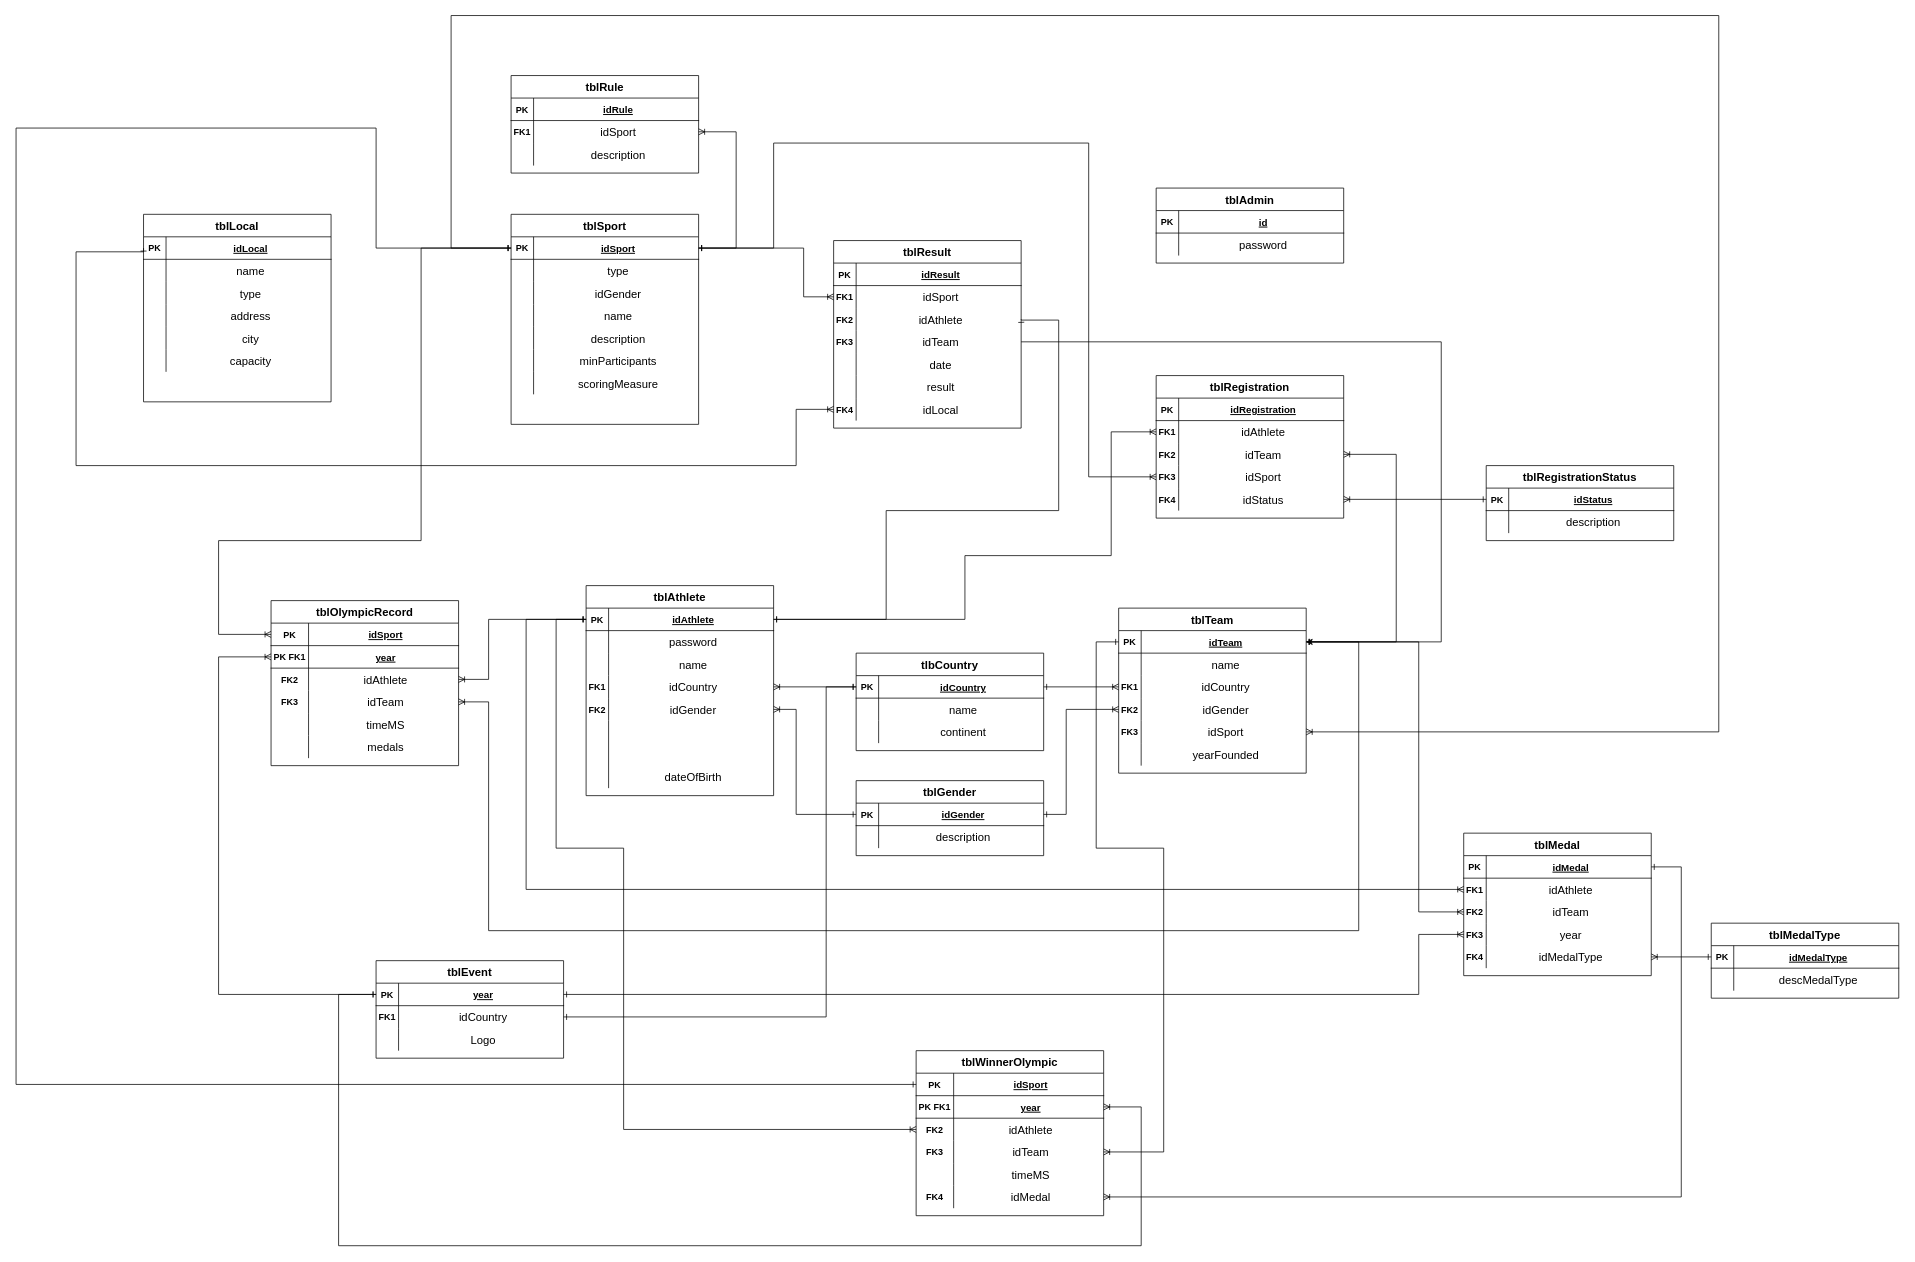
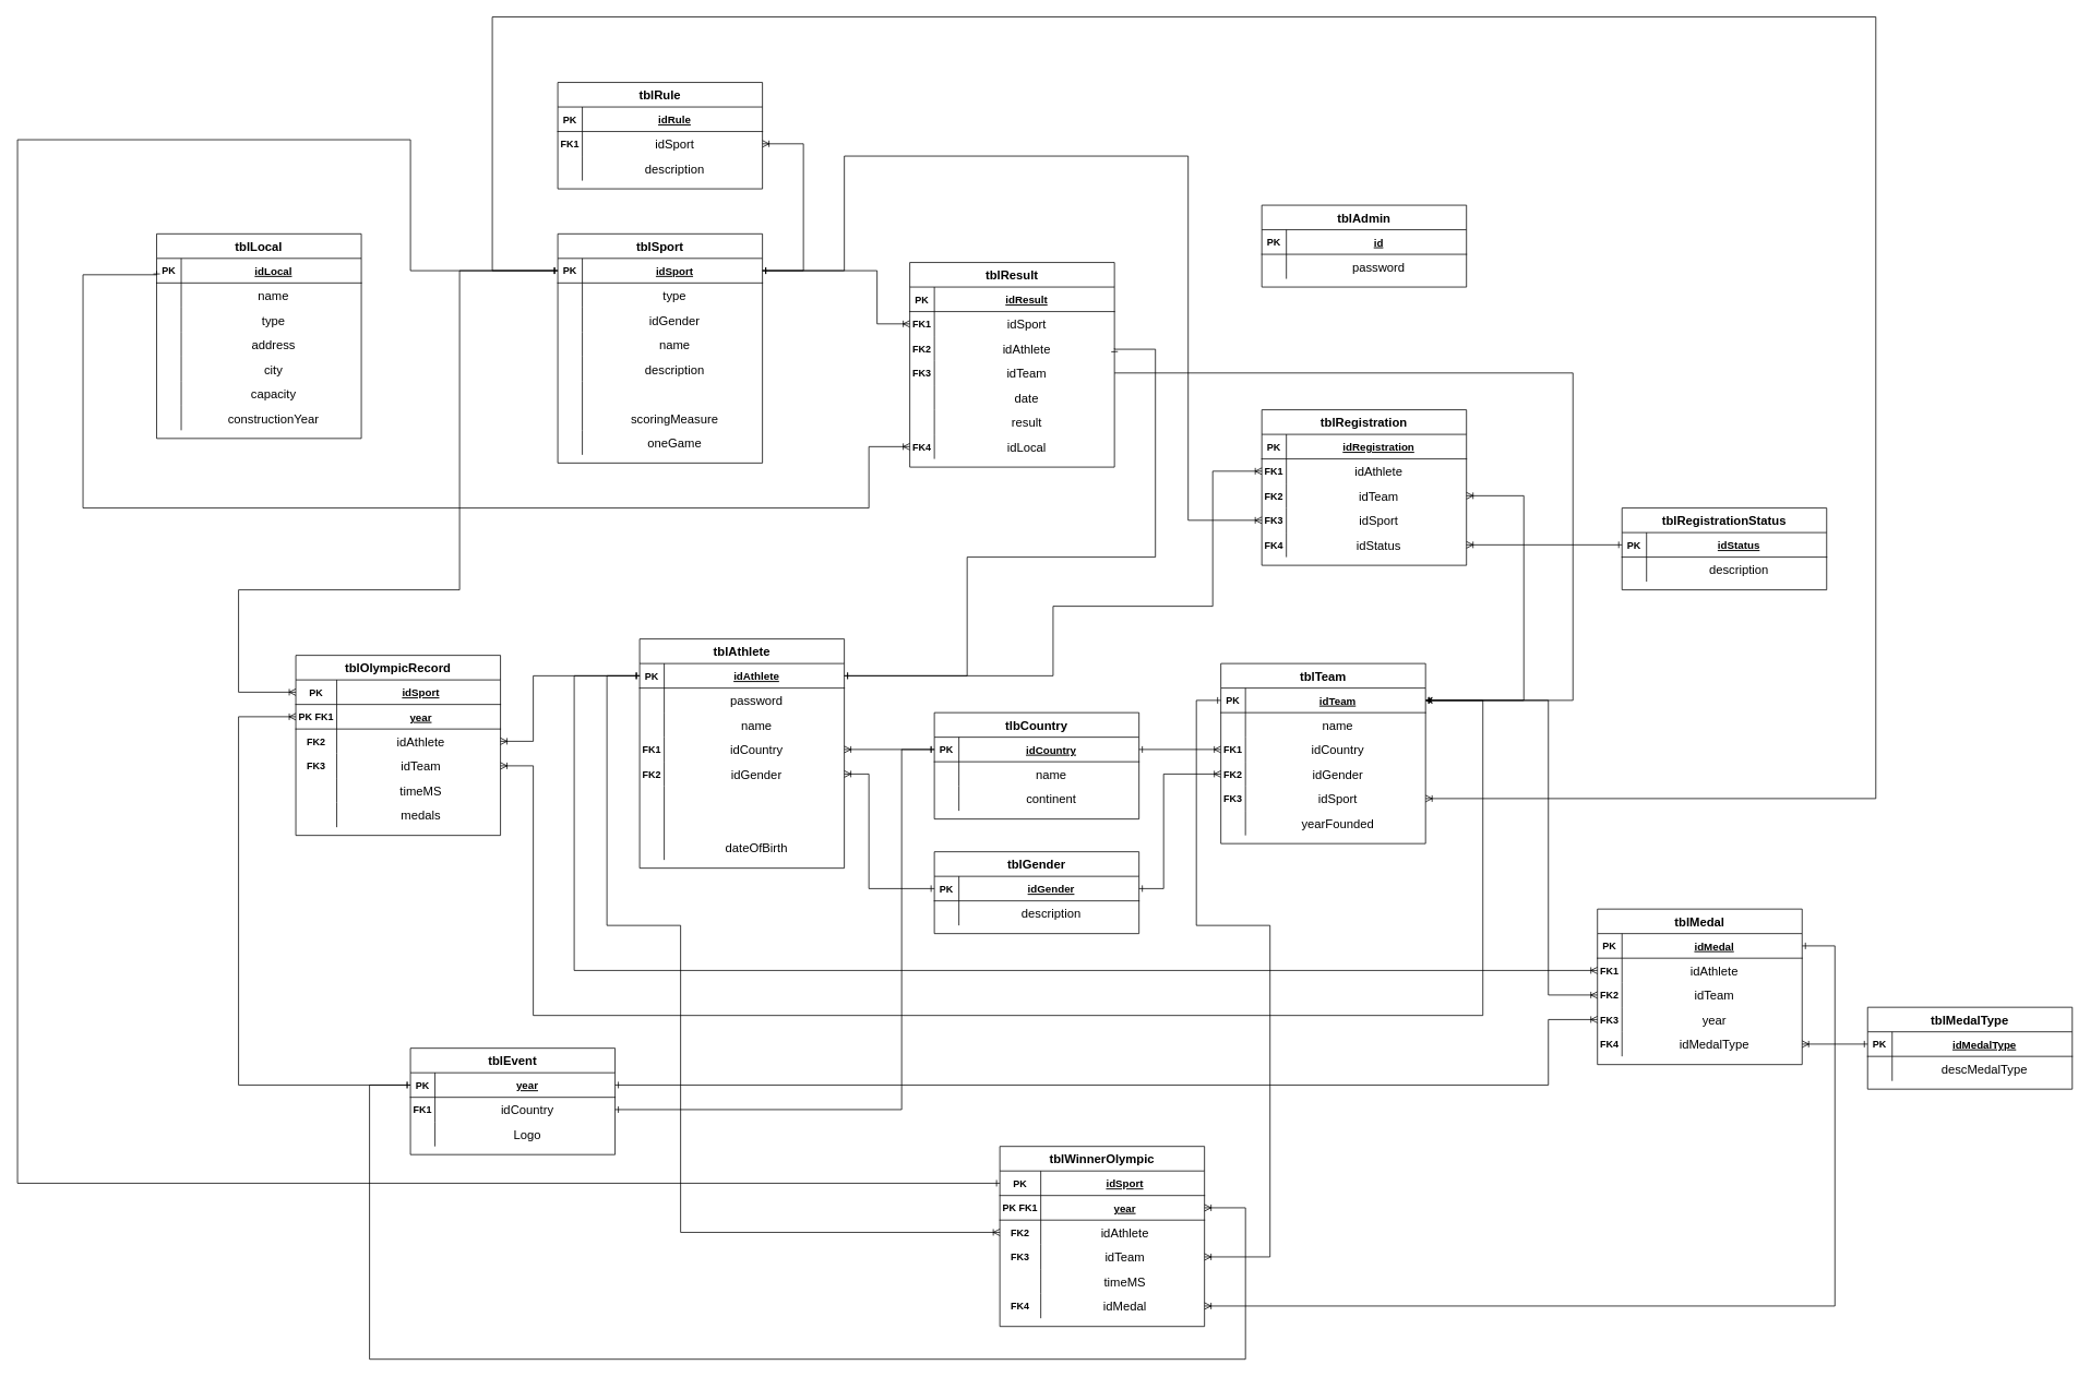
- <mxCell id="235" value="minParticipants " style="shape=partialRectangle;overflow=hidden;connectable=0;fillColor=none;top=0;left=0;bottom=0;right=0;align=center;spacingLeft=6;fontSize=15;" vertex="1" parent="233"><mxGeometry x="30" width="220" height="30" as="geometry"><mxRectangle width="220" height="30" as="alternateBounds" /></mxGeometry></mxCell>
+ <mxCell id="50" value="constructionYear " style="shape=partialRectangle;overflow=hidden;connectable=0;fillColor=none;top=0;left=0;bottom=0;right=0;align=center;spacingLeft=6;fontSize=15;" vertex="1" parent="48"><mxGeometry x="30" width="220" height="30" as="geometry"><mxRectangle width="220" height="30" as="alternateBounds" /></mxGeometry></mxCell>
+ <mxCell id="241" value="oneGame " style="shape=partialRectangle;overflow=hidden;connectable=0;fillColor=none;top=0;left=0;bottom=0;right=0;align=center;spacingLeft=6;fontSize=15;" vertex="1" parent="239"><mxGeometry x="30" width="220" height="30" as="geometry"><mxRectangle width="220" height="30" as="alternateBounds" /></mxGeometry></mxCell>
